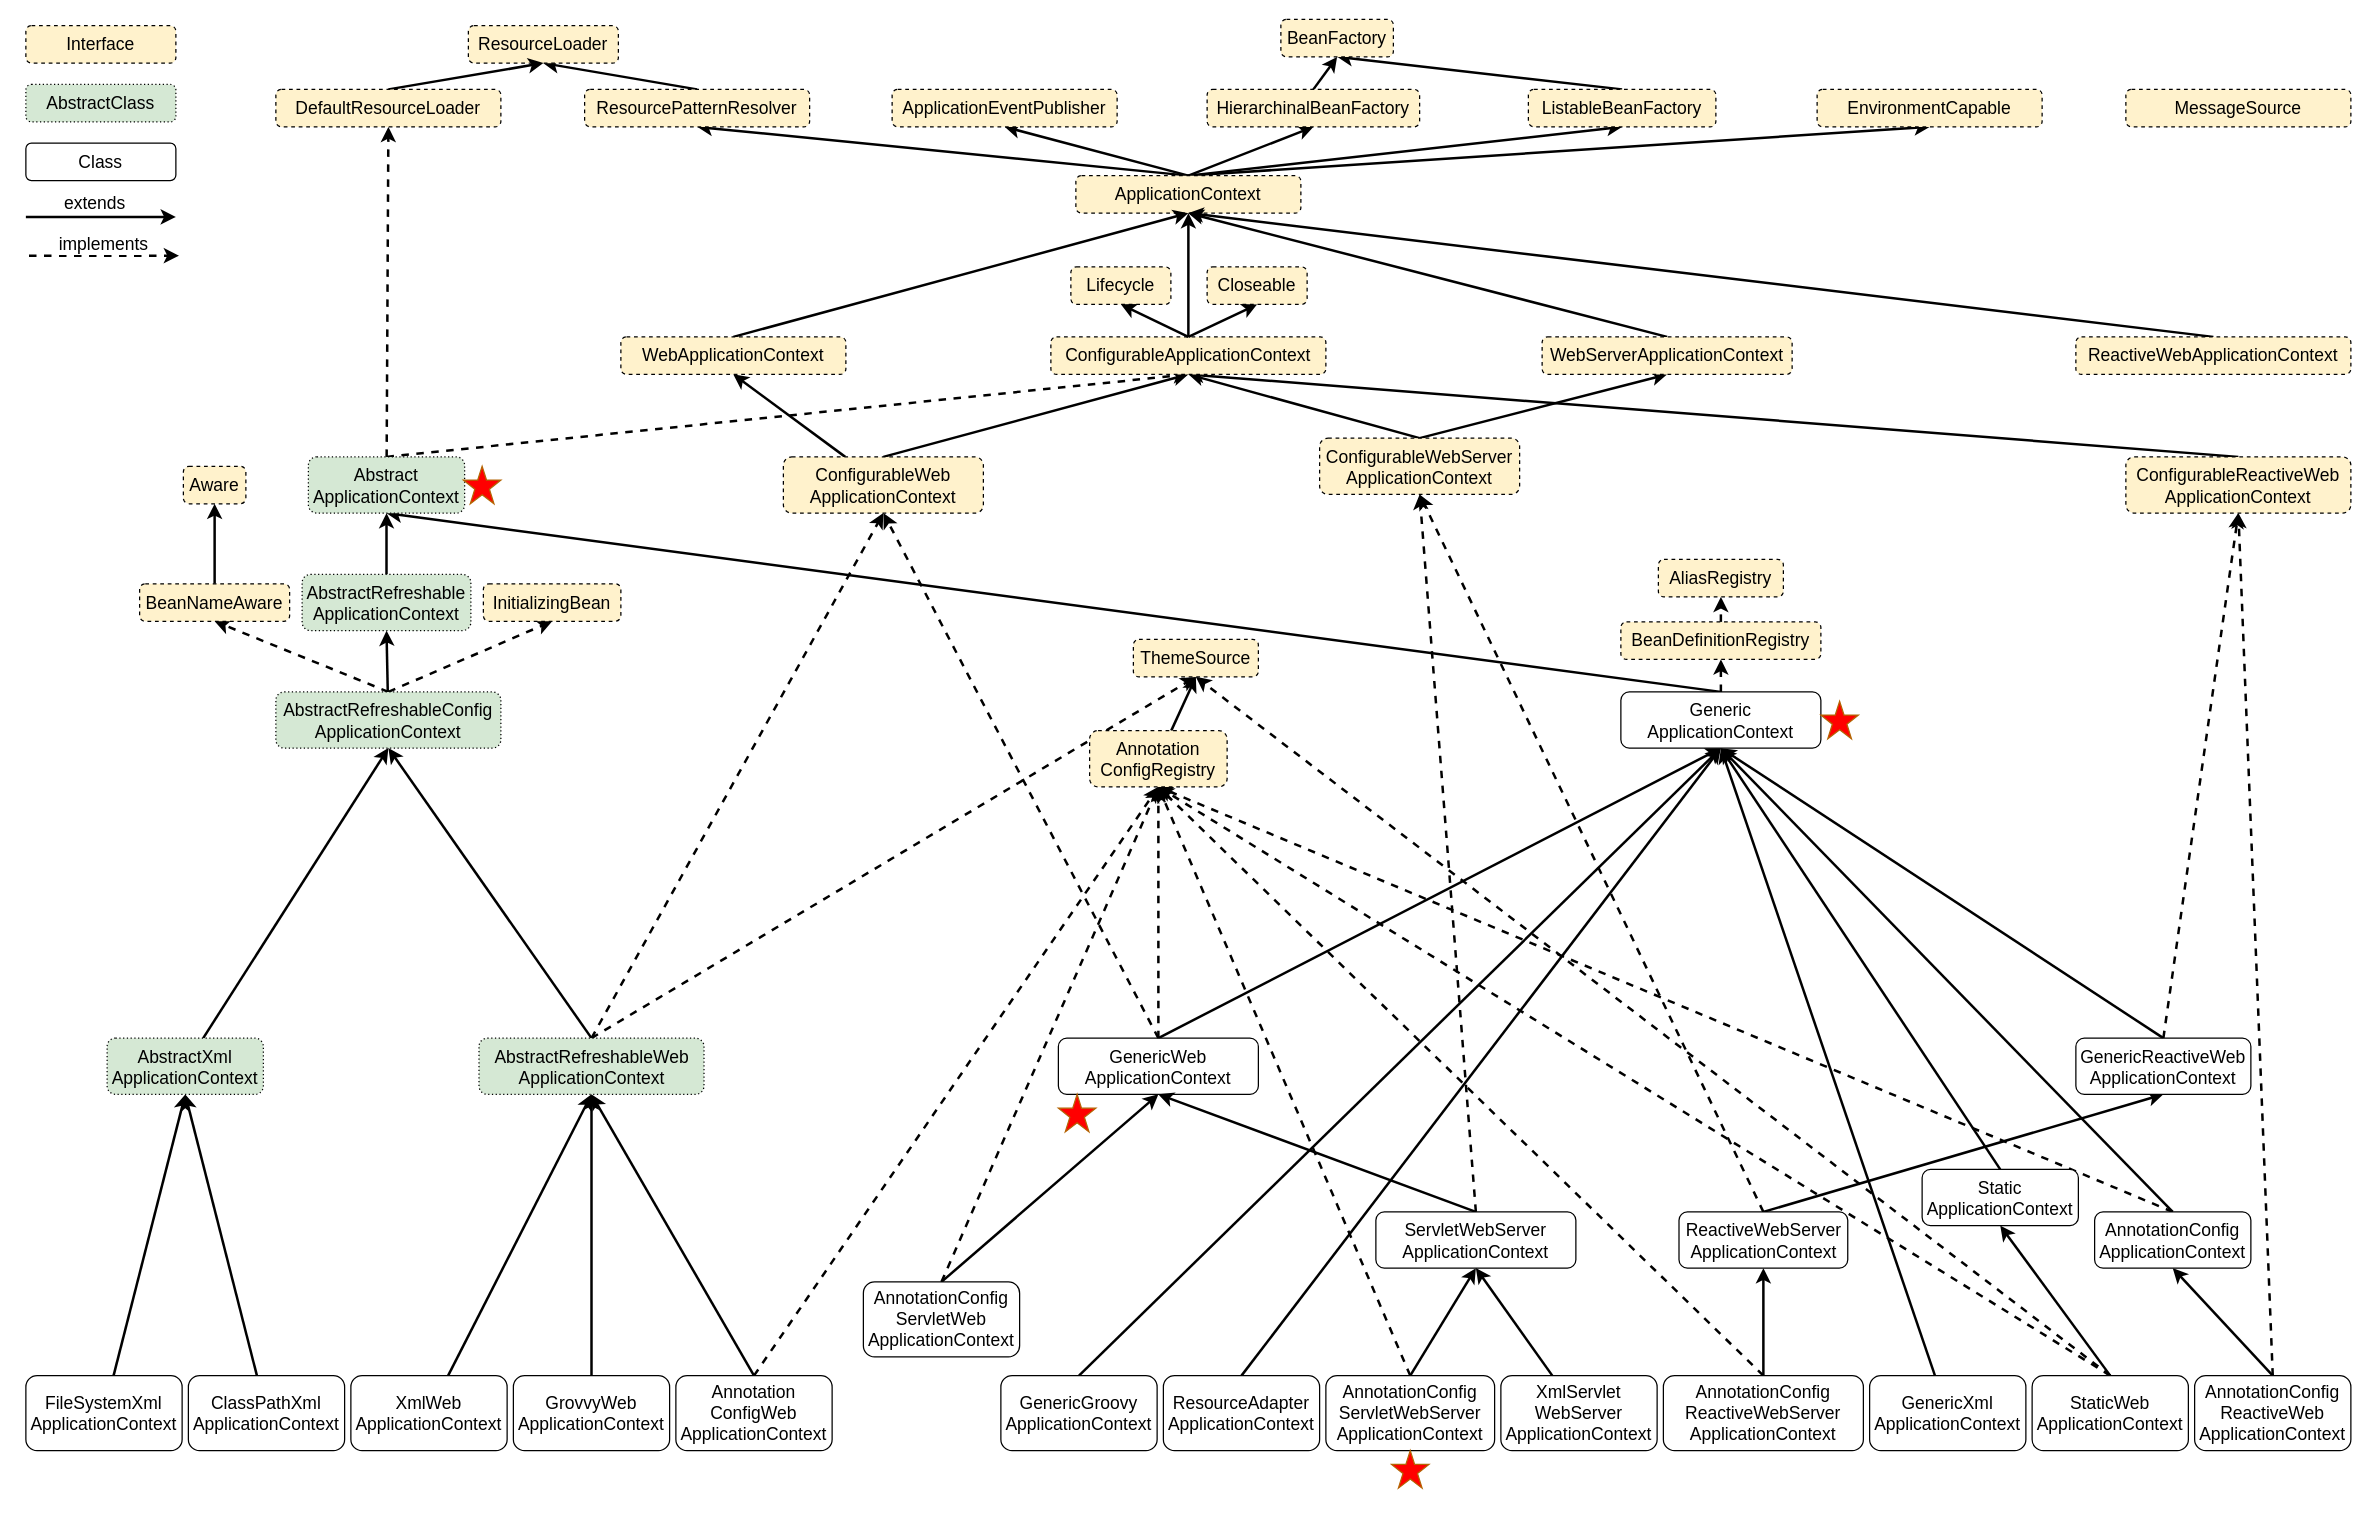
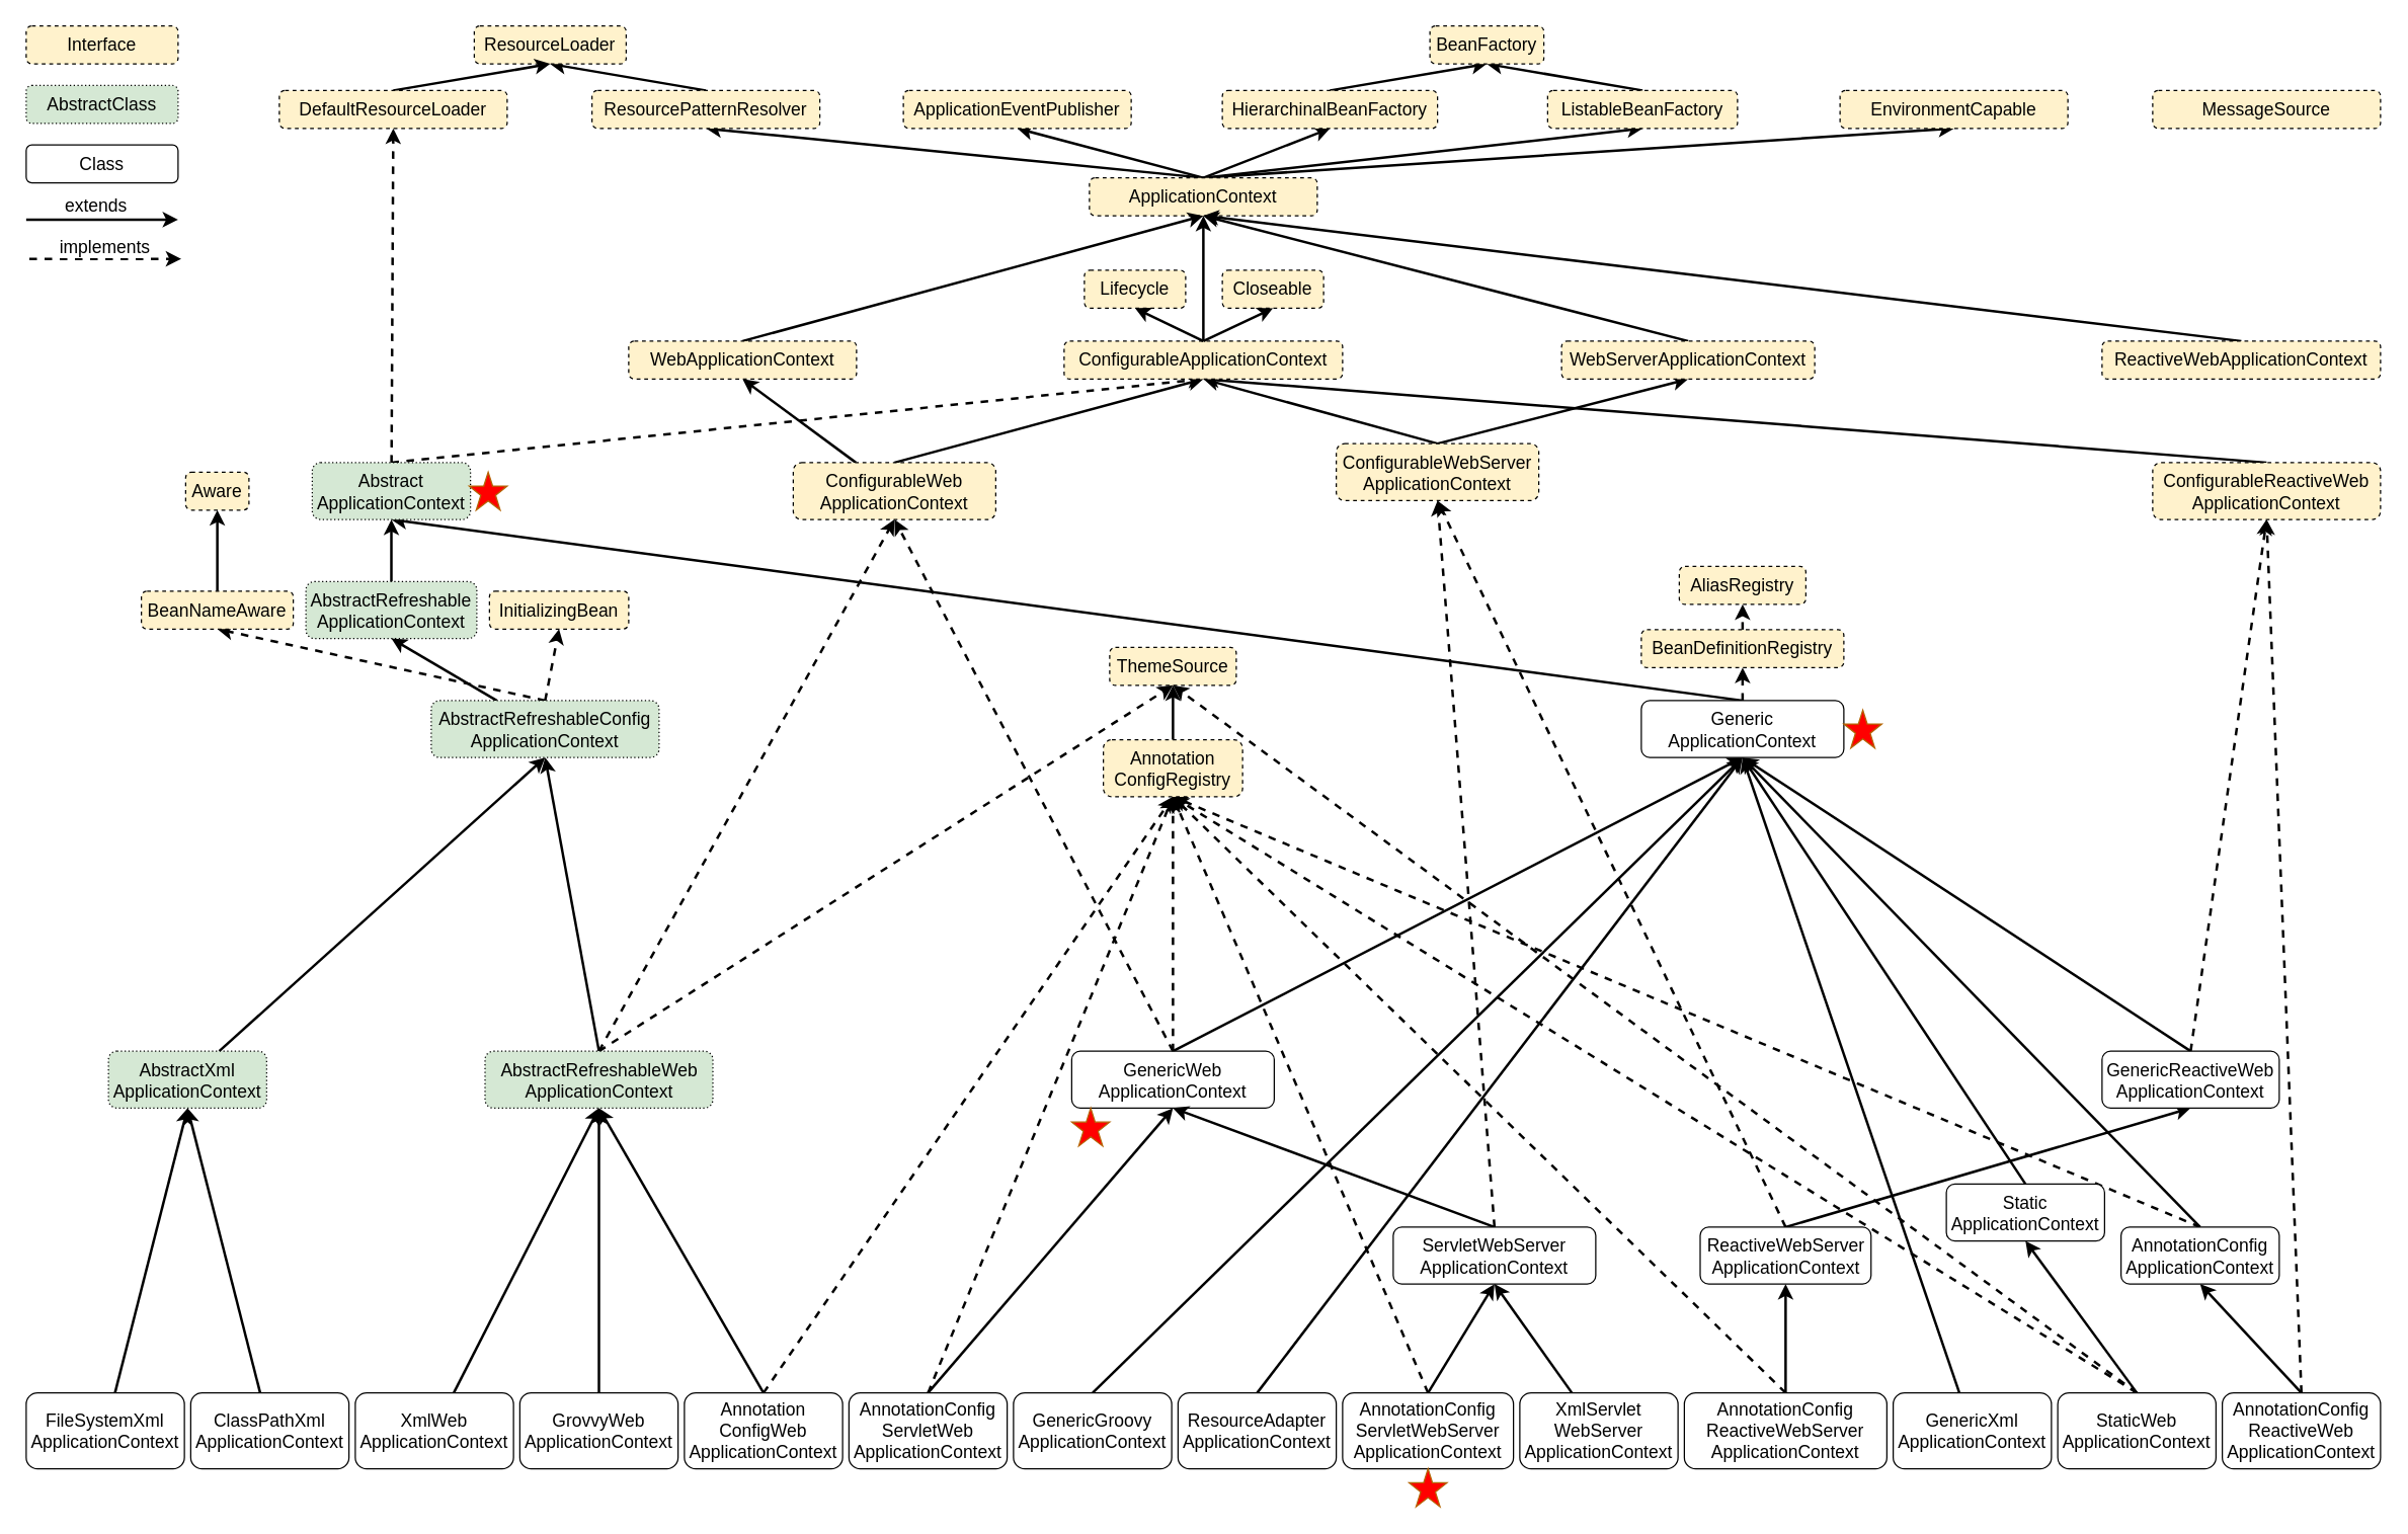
- <mxCell id="17" value="BeanFactory" style="rounded=1;whiteSpace=wrap;html=1;fillColor=#fff2cc;strokeWidth=1;strokeColor=#000000;fontSize=14;dashed=1;" parent="1" vertex="1"><mxGeometry x="1024" y="15" width="90" height="30" as="geometry" /></mxCell>
+ <mxCell id="17" value="BeanFactory" style="rounded=1;whiteSpace=wrap;html=1;fillColor=#fff2cc;strokeWidth=1;strokeColor=#000000;fontSize=14;dashed=1;" parent="1" vertex="1"><mxGeometry x="1129" y="20" width="90" height="30" as="geometry" /></mxCell>
- <mxCell id="62" value="ThemeSource" style="rounded=1;whiteSpace=wrap;html=1;fillColor=#fff2cc;strokeWidth=1;strokeColor=#000000;fontColor=default;fontSize=14;dashed=1;" parent="1" vertex="1"><mxGeometry x="906" y="511" width="100" height="30" as="geometry" /></mxCell>
+ <mxCell id="62" value="ThemeSource" style="rounded=1;whiteSpace=wrap;html=1;fillColor=#fff2cc;strokeWidth=1;strokeColor=#000000;fontColor=default;fontSize=14;dashed=1;" parent="1" vertex="1"><mxGeometry x="876" y="511" width="100" height="30" as="geometry" /></mxCell>
- <mxCell id="76" value="AbstractRefreshableConfig&lt;br style=&quot;font-size: 14px;&quot;&gt;ApplicationContext" style="rounded=1;whiteSpace=wrap;html=1;fillColor=#d5e8d4;strokeWidth=1;strokeColor=#000000;fontColor=default;fontSize=14;dashed=1;dashPattern=1 2;" parent="1" vertex="1"><mxGeometry x="220" y="553" width="180" height="45" as="geometry" /></mxCell>
+ <mxCell id="76" value="AbstractRefreshableConfig&lt;br style=&quot;font-size: 14px;&quot;&gt;ApplicationContext" style="rounded=1;whiteSpace=wrap;html=1;fillColor=#d5e8d4;strokeWidth=1;strokeColor=#000000;fontColor=default;fontSize=14;dashed=1;dashPattern=1 2;" parent="1" vertex="1"><mxGeometry x="340" y="553" width="180" height="45" as="geometry" /></mxCell>
- <mxCell id="110" value="AnnotationConfig&lt;br style=&quot;font-size: 14px;&quot;&gt;ServletWeb&lt;br style=&quot;font-size: 14px;&quot;&gt;ApplicationContext" style="rounded=1;whiteSpace=wrap;html=1;fillColor=#FFFFFF;strokeWidth=1;strokeColor=#000000;fontColor=#000000;fontSize=14;" parent="1" vertex="1"><mxGeometry x="690" y="1025" width="125" height="60" as="geometry" /></mxCell>
+ <mxCell id="110" value="AnnotationConfig&lt;br style=&quot;font-size: 14px;&quot;&gt;ServletWeb&lt;br style=&quot;font-size: 14px;&quot;&gt;ApplicationContext" style="rounded=1;whiteSpace=wrap;html=1;fillColor=#FFFFFF;strokeWidth=1;strokeColor=#000000;fontColor=#000000;fontSize=14;" parent="1" vertex="1"><mxGeometry x="670" y="1100" width="125" height="60" as="geometry" /></mxCell>
